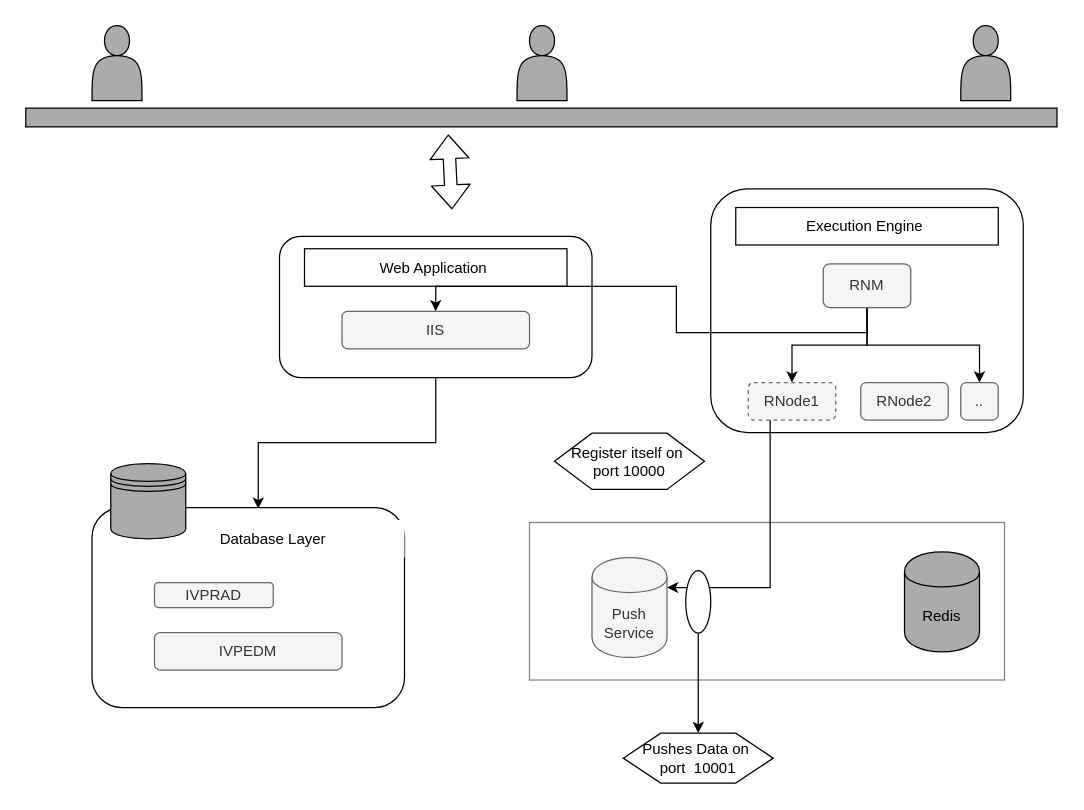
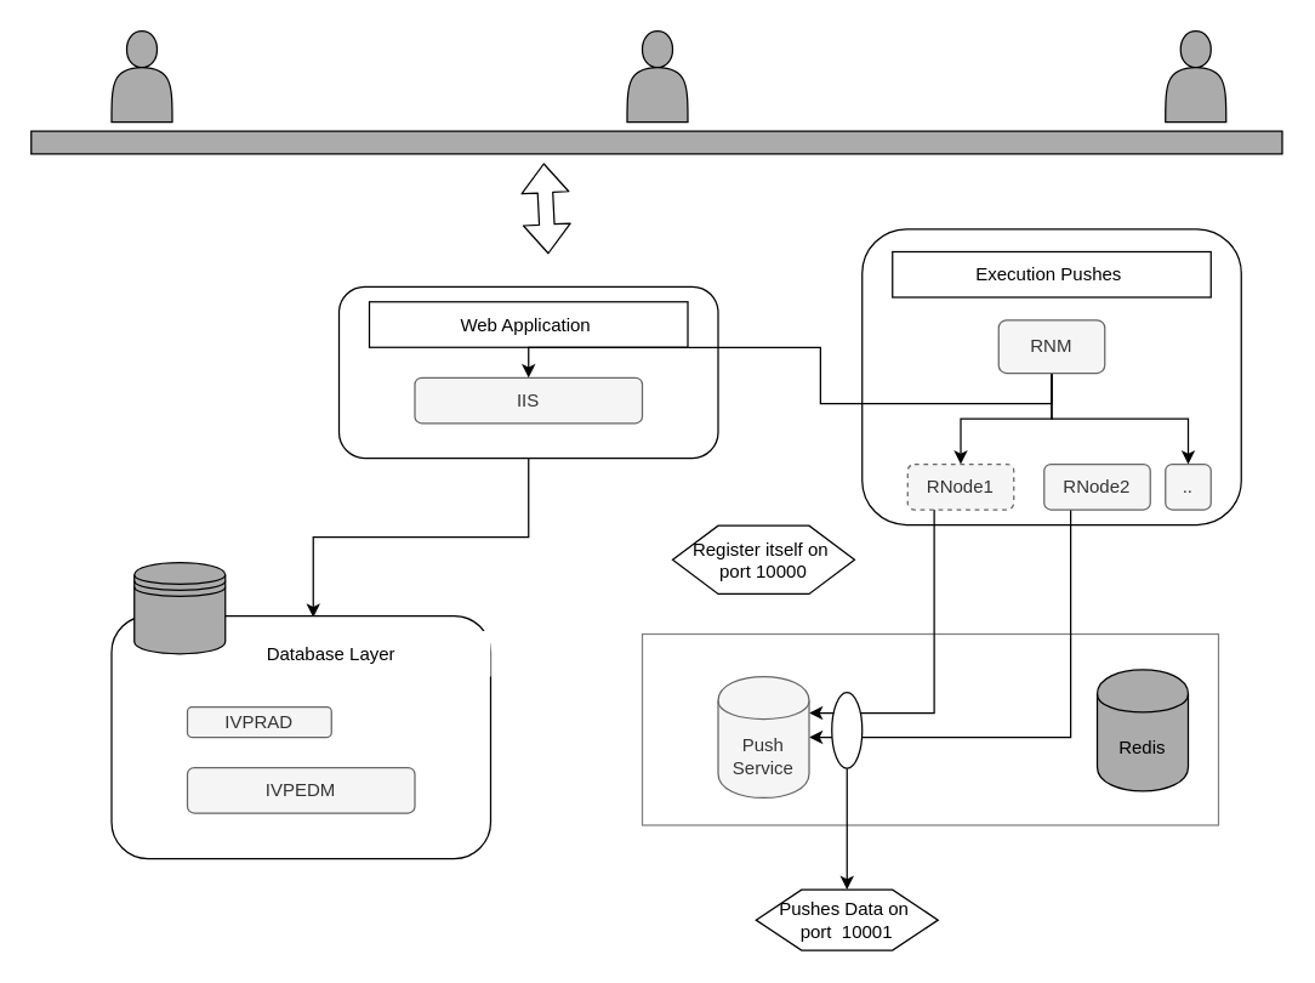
- <mxCell id="14" value="Execution Engine&amp;nbsp;" style="rounded=0;whiteSpace=wrap;html=1;" parent="1" vertex="1"><mxGeometry x="588" y="165.5" width="210" height="30" as="geometry" /></mxCell>
+ <mxCell id="14" value="Execution Pushes&amp;nbsp;" style="rounded=0;whiteSpace=wrap;html=1;" parent="1" vertex="1"><mxGeometry x="588" y="165.5" width="210" height="30" as="geometry" /></mxCell>
+ <mxCell id="21" style="edgeStyle=orthogonalEdgeStyle;rounded=0;orthogonalLoop=1;jettySize=auto;html=1;exitX=0.25;exitY=1;exitDx=0;exitDy=0;entryX=1;entryY=0.5;entryDx=0;entryDy=0;" parent="1" source="22" target="31" edge="1"><mxGeometry relative="1" as="geometry" /></mxCell>
